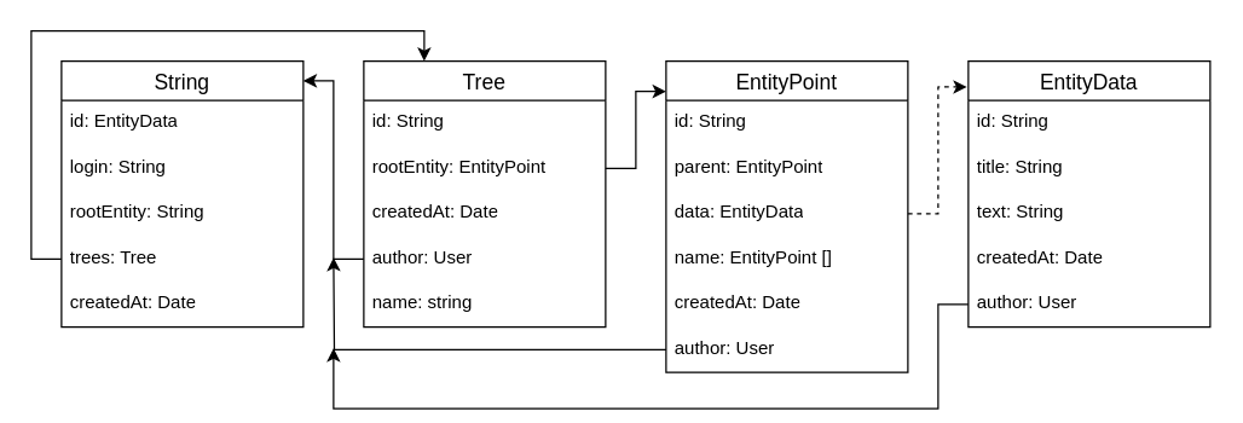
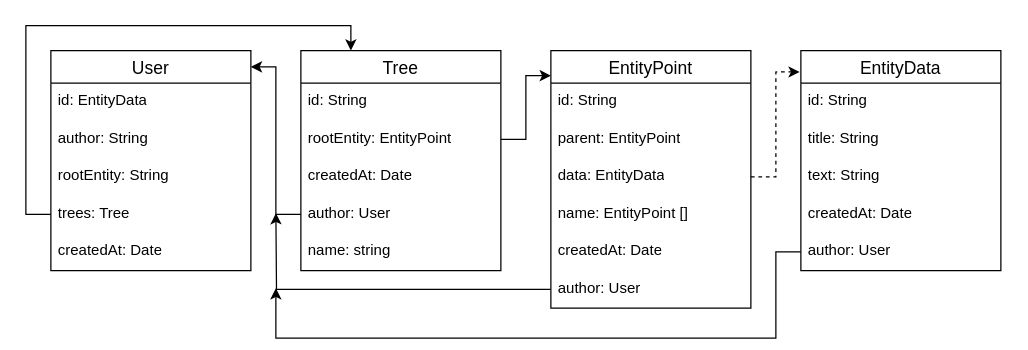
- <mxCell id="2" value="String" style="swimlane;fontStyle=0;childLayout=stackLayout;horizontal=1;startSize=26;horizontalStack=0;resizeParent=1;resizeParentMax=0;resizeLast=0;collapsible=1;marginBottom=0;align=center;fontSize=14;" parent="1" vertex="1"><mxGeometry x="40" y="40" width="160" height="176" as="geometry" /></mxCell>
+ <mxCell id="2" value="User" style="swimlane;fontStyle=0;childLayout=stackLayout;horizontal=1;startSize=26;horizontalStack=0;resizeParent=1;resizeParentMax=0;resizeLast=0;collapsible=1;marginBottom=0;align=center;fontSize=14;" parent="1" vertex="1"><mxGeometry x="40" y="40" width="160" height="176" as="geometry" /></mxCell>
- <mxCell id="4" value="login: String" style="text;strokeColor=none;fillColor=none;spacingLeft=4;spacingRight=4;overflow=hidden;rotatable=0;points=[[0,0.5],[1,0.5]];portConstraint=eastwest;fontSize=12;whiteSpace=wrap;html=1;" parent="2" vertex="1"><mxGeometry y="56" width="160" height="30" as="geometry" /></mxCell>
+ <mxCell id="4" value="author: String" style="text;strokeColor=none;fillColor=none;spacingLeft=4;spacingRight=4;overflow=hidden;rotatable=0;points=[[0,0.5],[1,0.5]];portConstraint=eastwest;fontSize=12;whiteSpace=wrap;html=1;" parent="2" vertex="1"><mxGeometry y="56" width="160" height="30" as="geometry" /></mxCell>
